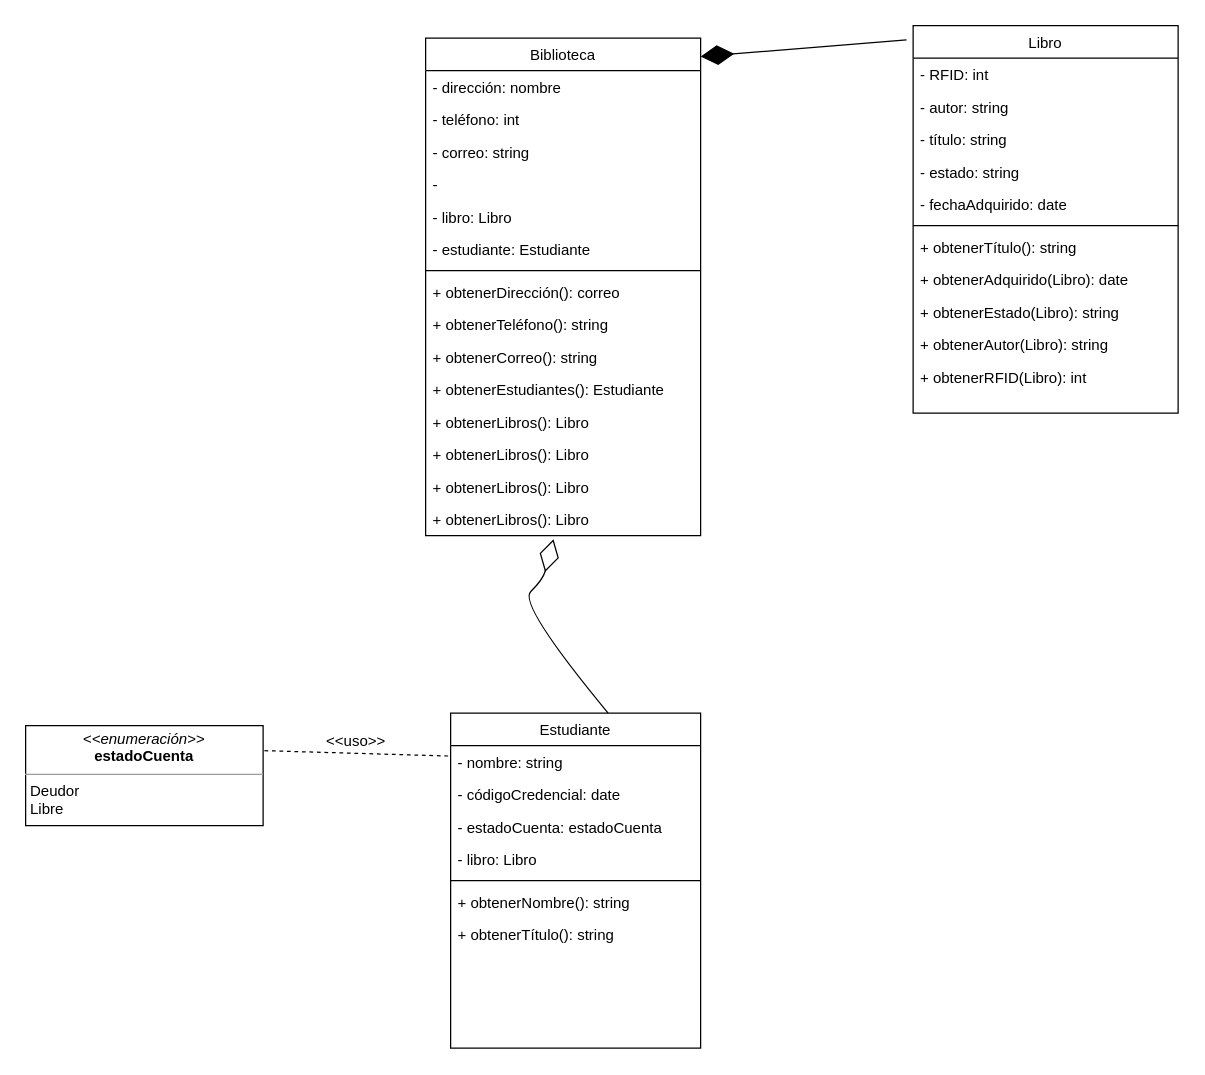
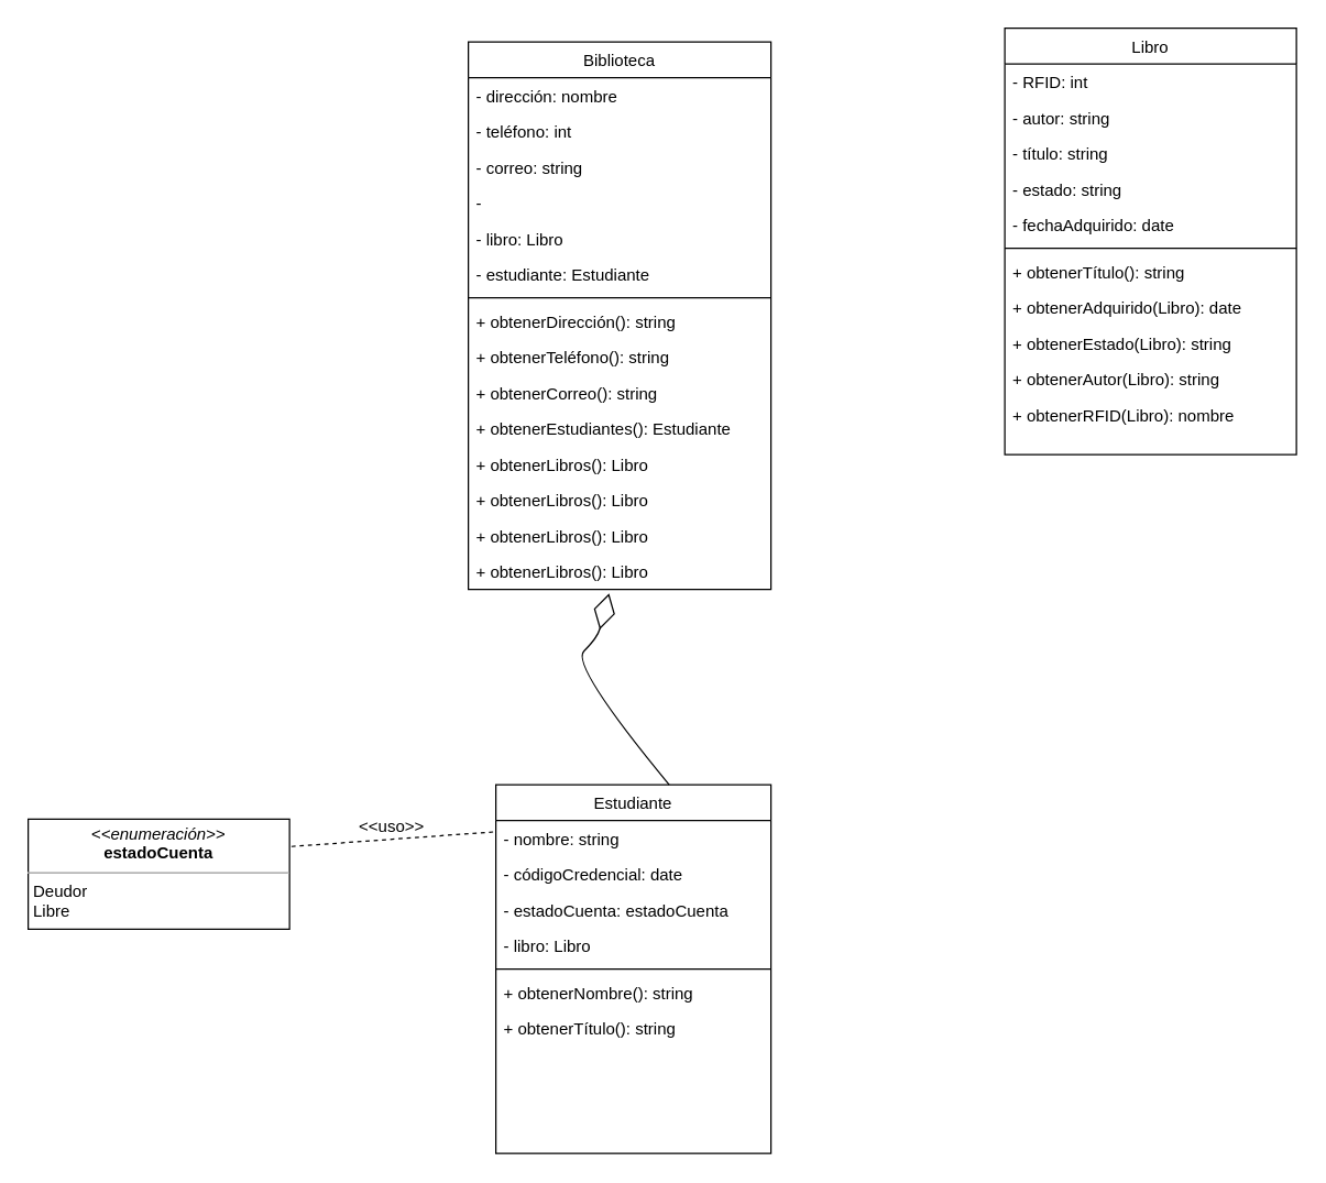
- <mxCell id="22" value="" style="endArrow=diamondThin;endFill=1;endSize=24;html=1;rounded=0;fontSize=12;curved=1;entryX=1;entryY=0.037;entryDx=0;entryDy=0;entryPerimeter=0;exitX=-0.025;exitY=0.037;exitDx=0;exitDy=0;exitPerimeter=0;" edge="1" parent="1" source="10" target="23"><mxGeometry width="160" relative="1" as="geometry"><mxPoint x="500" y="330" as="sourcePoint" /><mxPoint x="562.08" y="96.004" as="targetPoint" /></mxGeometry></mxCell>
- <mxCell id="31" value="+ obtenerDirección(): correo" style="text;align=left;verticalAlign=top;spacingLeft=4;spacingRight=4;overflow=hidden;rotatable=0;points=[[0,0.5],[1,0.5]];portConstraint=eastwest;" vertex="1" parent="23"><mxGeometry y="190" width="220" height="26" as="geometry" /></mxCell>
+ <mxCell id="31" value="+ obtenerDirección(): string" style="text;align=left;verticalAlign=top;spacingLeft=4;spacingRight=4;overflow=hidden;rotatable=0;points=[[0,0.5],[1,0.5]];portConstraint=eastwest;" vertex="1" parent="23"><mxGeometry y="190" width="220" height="26" as="geometry" /></mxCell>
- <mxCell id="21" value="+ obtenerRFID(Libro): int" style="text;align=left;verticalAlign=top;spacingLeft=4;spacingRight=4;overflow=hidden;rotatable=0;points=[[0,0.5],[1,0.5]];portConstraint=eastwest;" vertex="1" parent="10"><mxGeometry y="268" width="212" height="26" as="geometry" /></mxCell>
+ <mxCell id="21" value="+ obtenerRFID(Libro): nombre" style="text;align=left;verticalAlign=top;spacingLeft=4;spacingRight=4;overflow=hidden;rotatable=0;points=[[0,0.5],[1,0.5]];portConstraint=eastwest;" vertex="1" parent="10"><mxGeometry y="268" width="212" height="26" as="geometry" /></mxCell>
- <mxCell id="40" value="&lt;p style=&quot;margin:0px;margin-top:4px;text-align:center;&quot;&gt;&lt;i&gt;&amp;lt;&amp;lt;enumeración&amp;gt;&amp;gt;&lt;/i&gt;&lt;br&gt;&lt;b&gt;estadoCuenta&lt;/b&gt;&lt;br&gt;&lt;/p&gt;&lt;hr size=&quot;1&quot;&gt;&lt;p style=&quot;margin:0px;margin-left:4px;&quot;&gt;Deudor&lt;/p&gt;&lt;p style=&quot;margin:0px;margin-left:4px;&quot;&gt;Libre&lt;br&gt;&lt;/p&gt;&lt;hr size=&quot;1&quot;&gt;&lt;p style=&quot;margin:0px;margin-left:4px;&quot;&gt;&lt;br&gt;&lt;br&gt;&lt;/p&gt;" style="verticalAlign=top;align=left;overflow=fill;fontSize=12;fontFamily=Helvetica;html=1;whiteSpace=wrap;" vertex="1" parent="1"><mxGeometry x="20" y="580" width="190" height="80" as="geometry" /></mxCell>
+ <mxCell id="40" value="&lt;p style=&quot;margin:0px;margin-top:4px;text-align:center;&quot;&gt;&lt;i&gt;&amp;lt;&amp;lt;enumeración&amp;gt;&amp;gt;&lt;/i&gt;&lt;br&gt;&lt;b&gt;estadoCuenta&lt;/b&gt;&lt;br&gt;&lt;/p&gt;&lt;hr size=&quot;1&quot;&gt;&lt;p style=&quot;margin:0px;margin-left:4px;&quot;&gt;Deudor&lt;/p&gt;&lt;p style=&quot;margin:0px;margin-left:4px;&quot;&gt;Libre&lt;br&gt;&lt;/p&gt;&lt;hr size=&quot;1&quot;&gt;&lt;p style=&quot;margin:0px;margin-left:4px;&quot;&gt;&lt;br&gt;&lt;br&gt;&lt;/p&gt;" style="verticalAlign=top;align=left;overflow=fill;fontSize=12;fontFamily=Helvetica;html=1;whiteSpace=wrap;" vertex="1" parent="1"><mxGeometry x="20" y="595" width="190" height="80" as="geometry" /></mxCell>
